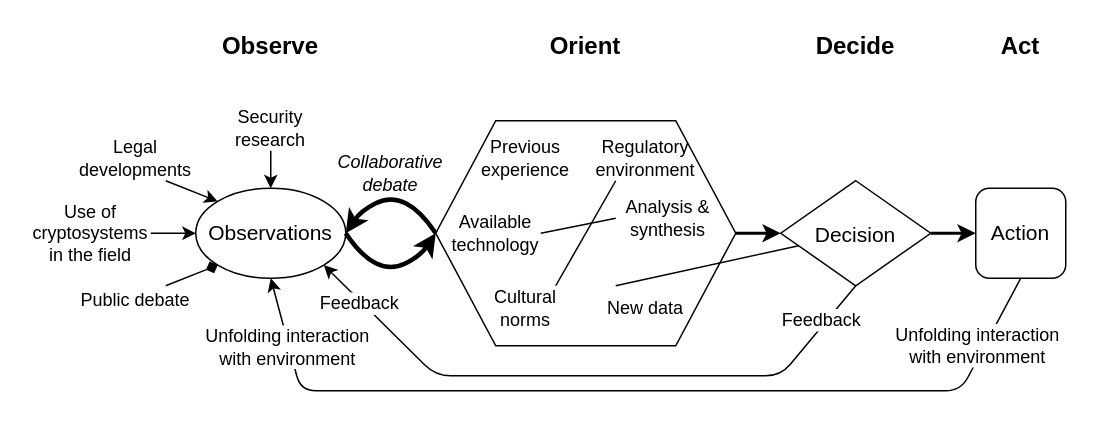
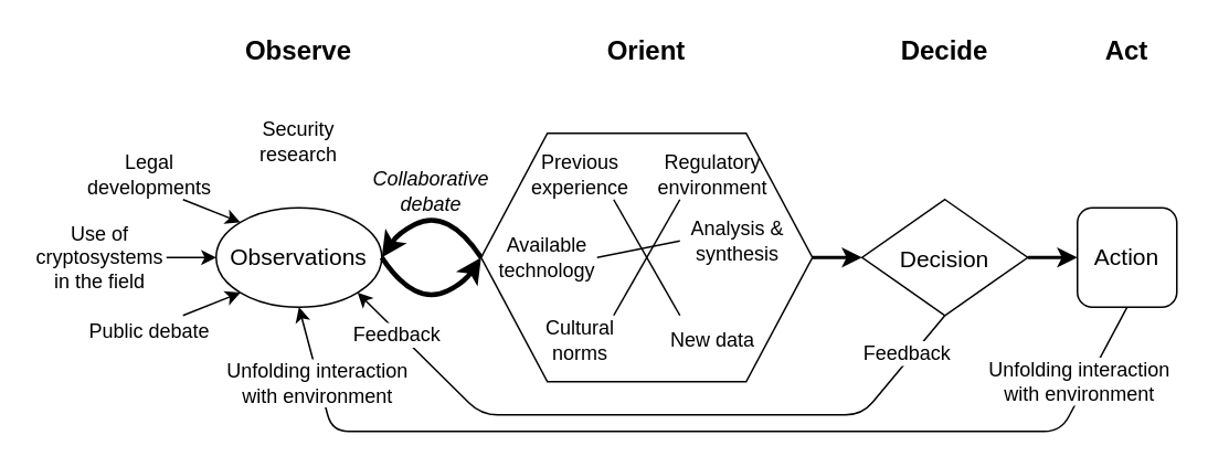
- <mxCell id="25" style="edgeStyle=orthogonalEdgeStyle;rounded=1;orthogonalLoop=1;jettySize=auto;html=1;entryX=0.5;entryY=0;entryDx=0;entryDy=0;strokeWidth=1;fontSize=12;" parent="1" source="26" target="2" edge="1"><mxGeometry relative="1" as="geometry" /></mxCell>
- <mxCell id="35" value="" style="endArrow=none;html=1;strokeWidth=1;fontSize=12;exitX=0.25;exitY=0;exitDx=0;exitDy=0;" parent="1" source="19" target="8" edge="1"><mxGeometry width="50" height="50" relative="1" as="geometry"><mxPoint x="380" y="200" as="sourcePoint" /><mxPoint x="420" y="130" as="targetPoint" /></mxGeometry></mxCell>
+ <mxCell id="35" value="" style="endArrow=none;html=1;strokeWidth=1;fontSize=12;entryX=0.75;entryY=1;entryDx=0;entryDy=0;exitX=0.25;exitY=0;exitDx=0;exitDy=0;" parent="1" source="19" target="20" edge="1"><mxGeometry width="50" height="50" relative="1" as="geometry"><mxPoint x="380" y="200" as="sourcePoint" /><mxPoint x="420" y="130" as="targetPoint" /></mxGeometry></mxCell>
- <mxCell id="30" value="" style="endArrow=diamond;html=1;strokeWidth=1;fontSize=12;exitX=0.75;exitY=0;exitDx=0;exitDy=0;entryX=0;entryY=1;entryDx=0;entryDy=0;" parent="1" source="29" target="2" edge="1"><mxGeometry width="50" height="50" relative="1" as="geometry"><mxPoint x="310" y="120" as="sourcePoint" /><mxPoint x="360" y="70" as="targetPoint" /></mxGeometry></mxCell>
+ <mxCell id="30" value="" style="endArrow=classic;html=1;strokeWidth=1;fontSize=12;exitX=0.75;exitY=0;exitDx=0;exitDy=0;entryX=0;entryY=1;entryDx=0;entryDy=0;" parent="1" source="29" target="2" edge="1"><mxGeometry width="50" height="50" relative="1" as="geometry"><mxPoint x="310" y="120" as="sourcePoint" /><mxPoint x="360" y="70" as="targetPoint" /></mxGeometry></mxCell>
